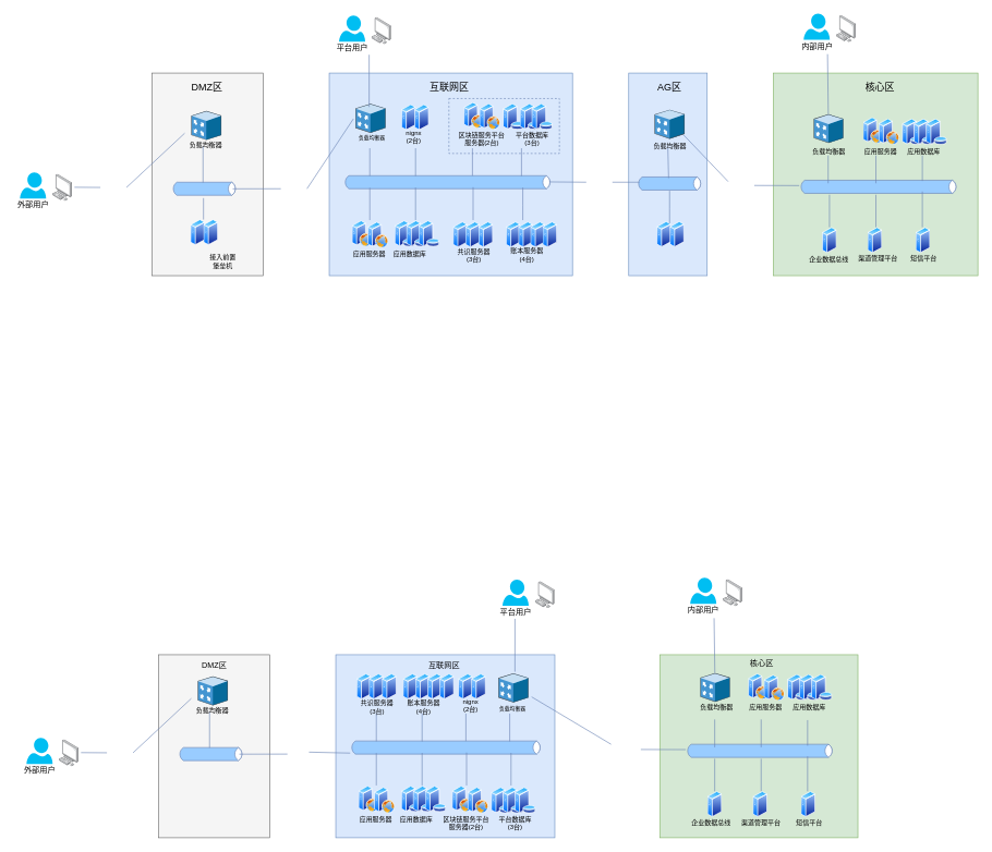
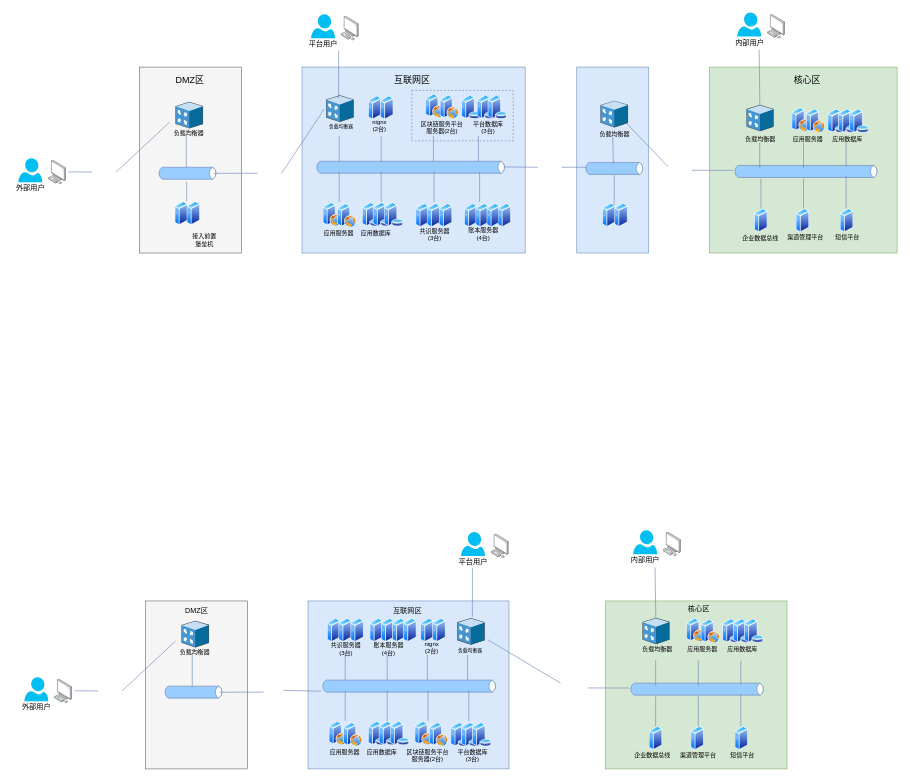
- <mxCell id="73" value="&lt;font style=&quot;font-size: 15px&quot;&gt;AG区&lt;/font&gt;" style="text;html=1;resizable=0;points=[];autosize=1;align=center;verticalAlign=top;spacingTop=-4;fontSize=12;" parent="1" vertex="1"><mxGeometry x="999.5" y="121" width="47" height="15" as="geometry" /></mxCell>
